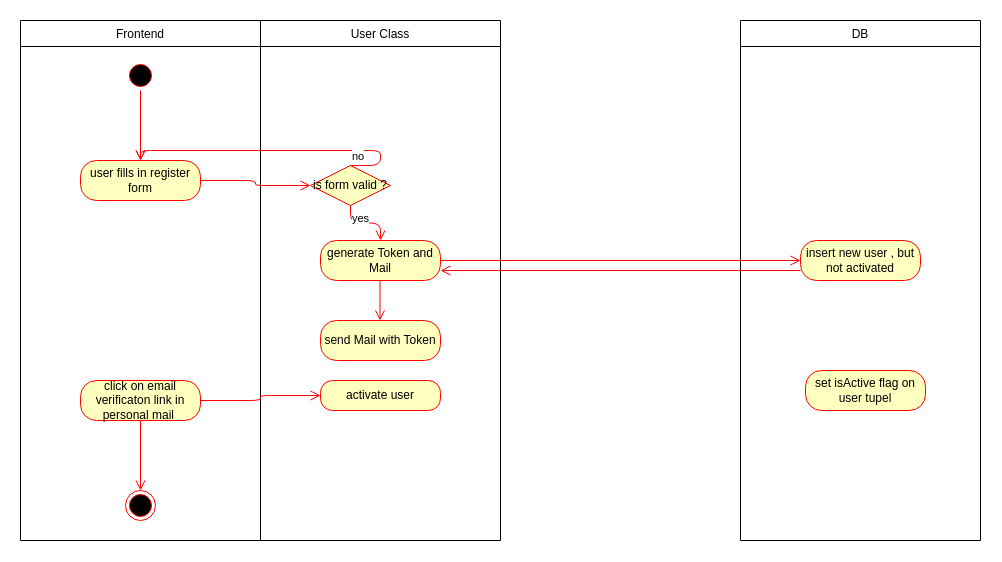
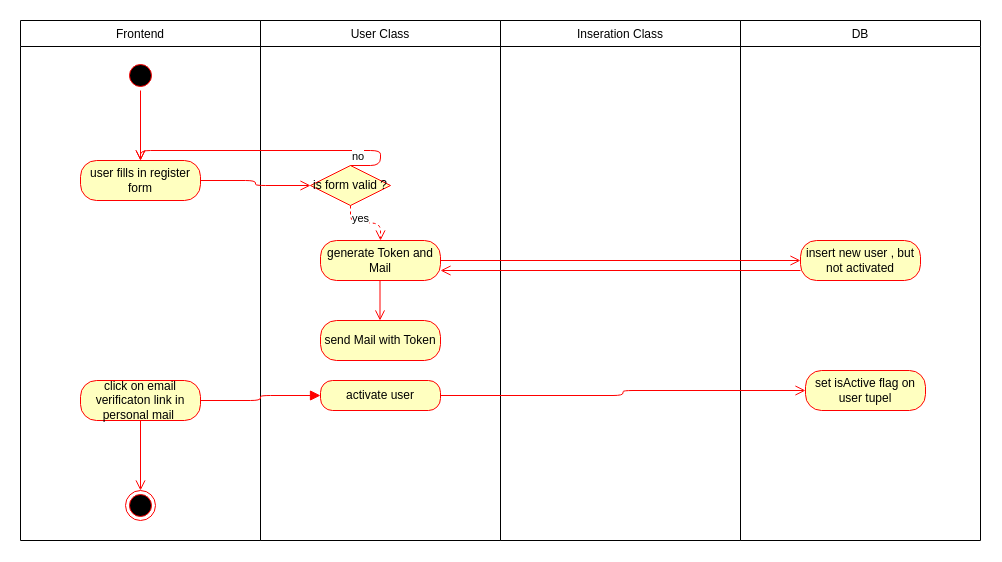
- <mxCell id="14" value="yes" style="edgeStyle=orthogonalEdgeStyle;html=1;align=left;verticalAlign=top;endArrow=open;endSize=8;strokeColor=#ff0000;entryX=0.5;entryY=0;entryDx=0;entryDy=0;" edge="1" source="12" parent="1" target="16"><mxGeometry x="-1" relative="1" as="geometry"><mxPoint x="390" y="360" as="targetPoint" /><Array as="points" /></mxGeometry></mxCell>
+ <mxCell id="14" value="yes" style="edgeStyle=orthogonalEdgeStyle;html=1;align=left;verticalAlign=top;endArrow=open;endSize=8;strokeColor=#ff0000;entryX=0.5;entryY=0;entryDx=0;entryDy=0;dashed=1;" edge="1" source="12" parent="1" target="16"><mxGeometry x="-1" relative="1" as="geometry"><mxPoint x="390" y="360" as="targetPoint" /><Array as="points" /></mxGeometry></mxCell>
+ <mxCell id="9" value="Inseration Class" style="swimlane;fontStyle=0;childLayout=stackLayout;horizontal=1;startSize=26;fillColor=none;horizontalStack=0;resizeParent=1;resizeParentMax=0;resizeLast=0;collapsible=1;marginBottom=0;" parent="1" vertex="1"><mxGeometry x="500" y="20" width="240" height="520" as="geometry"><mxRectangle x="520" y="40" width="50" height="26" as="alternateBounds" /></mxGeometry></mxCell>
+ <mxCell id="25" value="" style="edgeStyle=orthogonalEdgeStyle;html=1;verticalAlign=bottom;endArrow=open;endSize=8;strokeColor=#ff0000;entryX=0;entryY=0.5;entryDx=0;entryDy=0;exitX=1;exitY=0.5;exitDx=0;exitDy=0;" edge="1" parent="1" source="22" target="24"><mxGeometry relative="1" as="geometry"><mxPoint x="330" y="410" as="targetPoint" /><mxPoint x="210" y="410" as="sourcePoint" /></mxGeometry></mxCell>
- <mxCell id="23" value="" style="edgeStyle=orthogonalEdgeStyle;html=1;verticalAlign=bottom;endArrow=open;endSize=8;strokeColor=#ff0000;entryX=0;entryY=0.5;entryDx=0;entryDy=0;exitX=1;exitY=0.5;exitDx=0;exitDy=0;" edge="1" parent="1" source="6" target="22"><mxGeometry relative="1" as="geometry"><mxPoint x="150" y="470" as="targetPoint" /><mxPoint x="150" y="430" as="sourcePoint" /></mxGeometry></mxCell>
+ <mxCell id="23" value="" style="edgeStyle=orthogonalEdgeStyle;html=1;verticalAlign=bottom;endArrow=block;endSize=8;strokeColor=#ff0000;entryX=0;entryY=0.5;entryDx=0;entryDy=0;exitX=1;exitY=0.5;exitDx=0;exitDy=0;" edge="1" parent="1" source="6" target="22"><mxGeometry relative="1" as="geometry"><mxPoint x="150" y="470" as="targetPoint" /><mxPoint x="150" y="430" as="sourcePoint" /></mxGeometry></mxCell>
